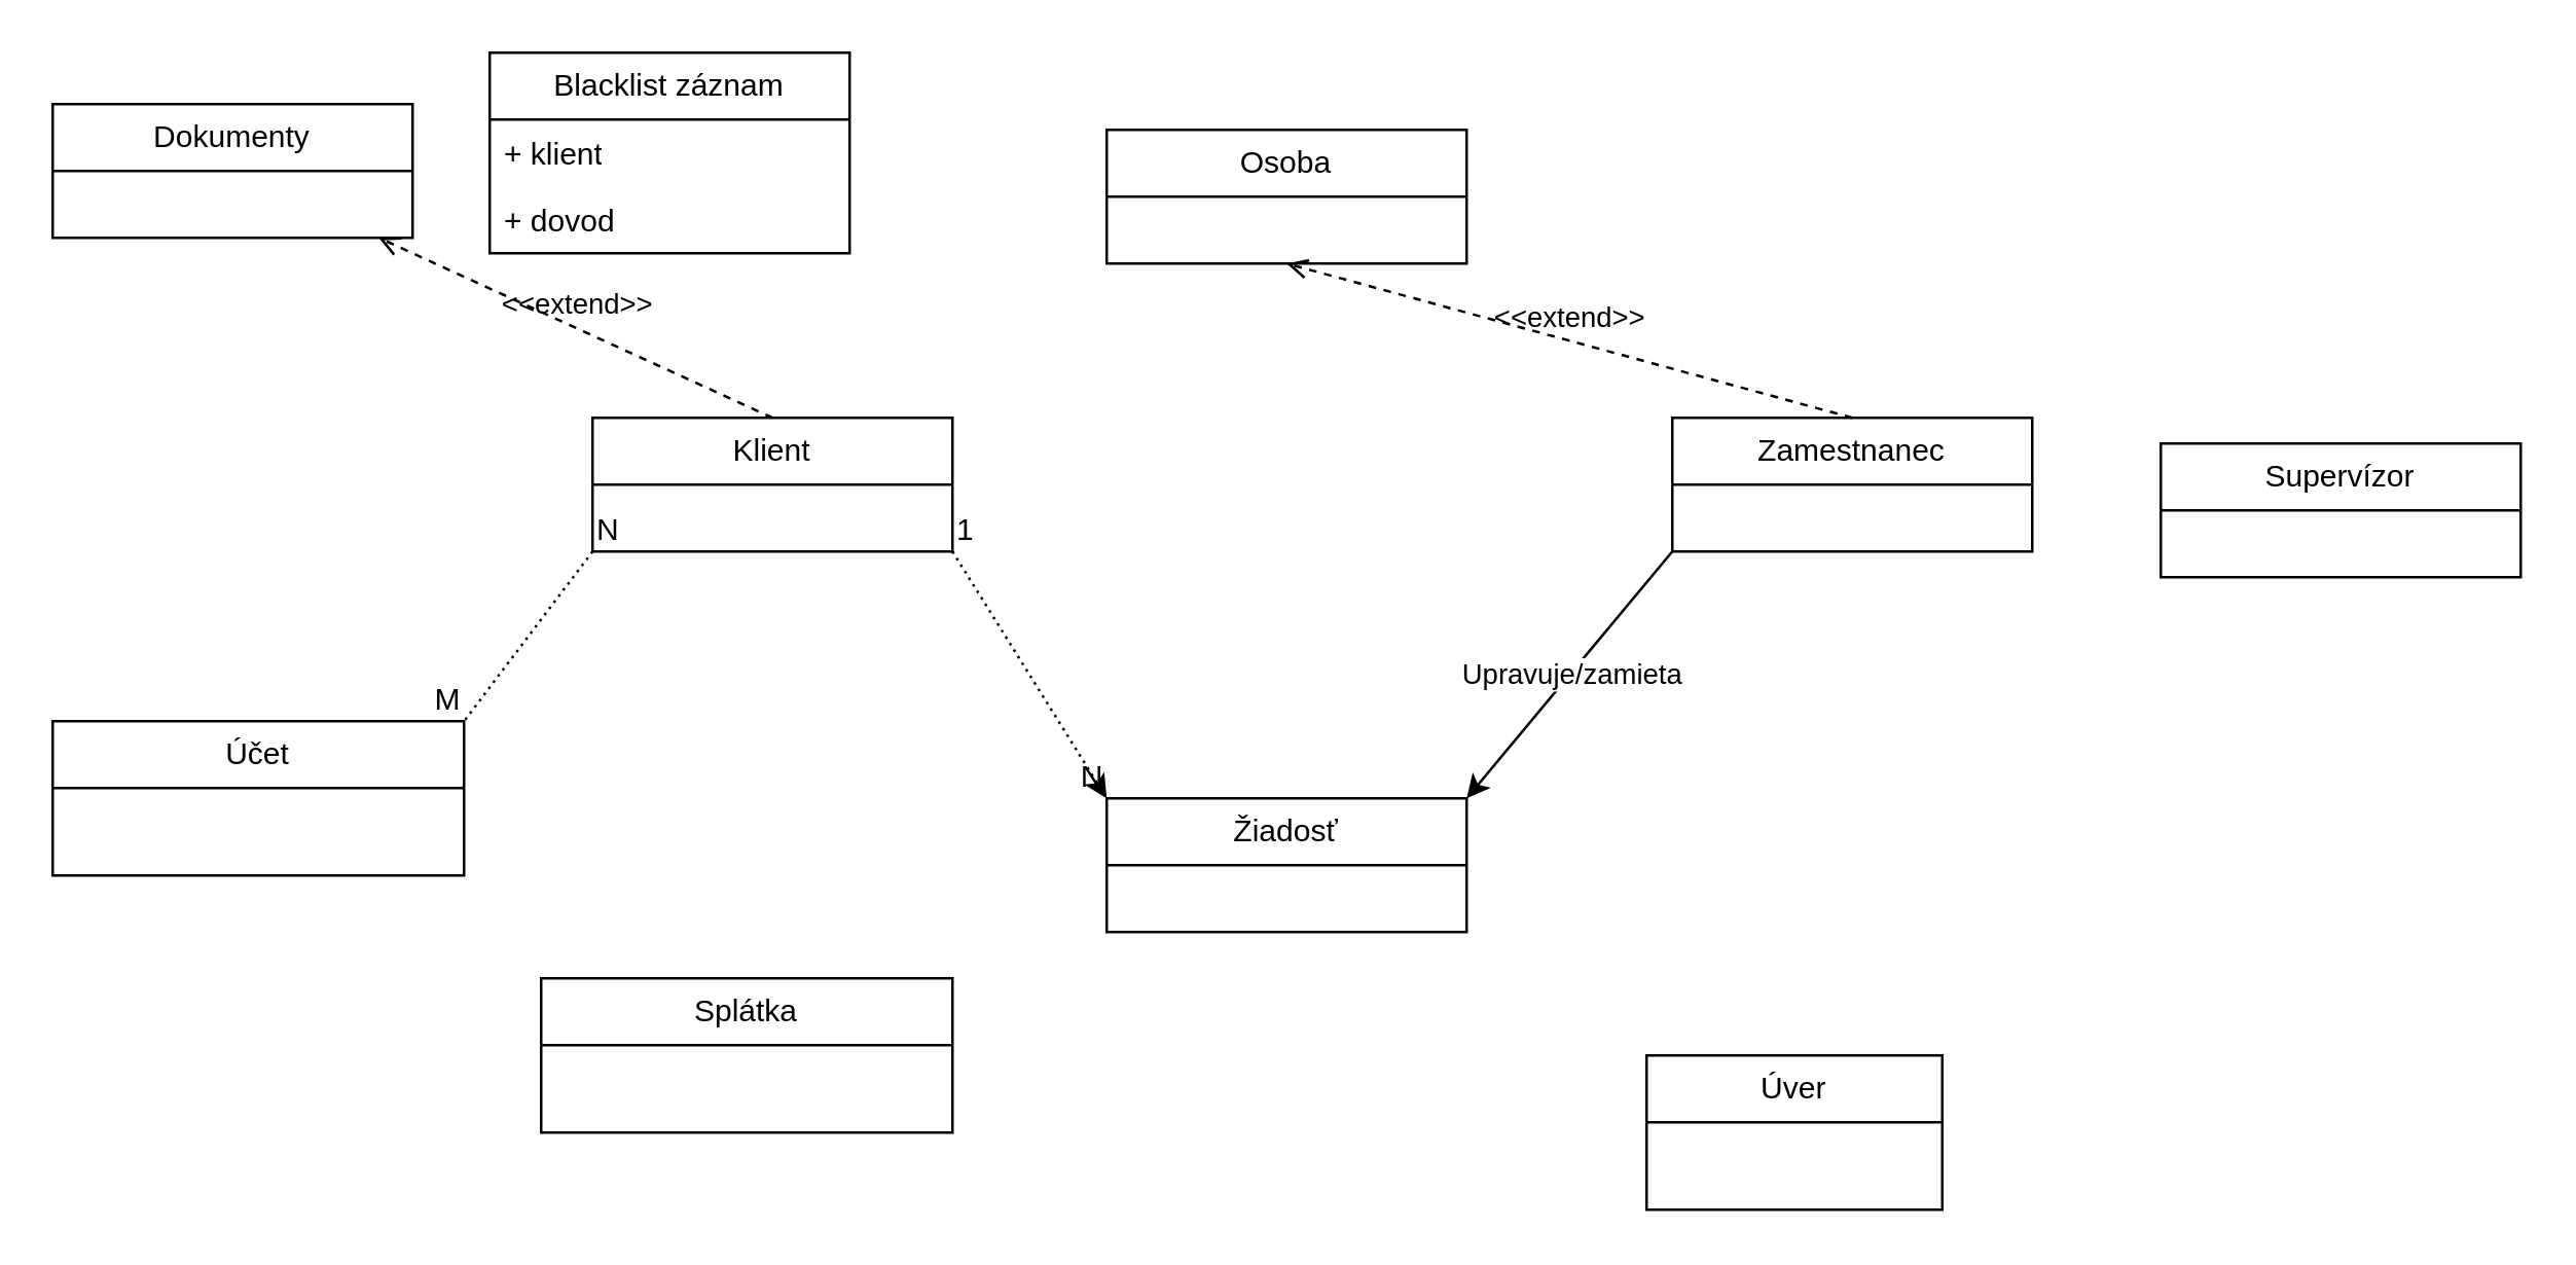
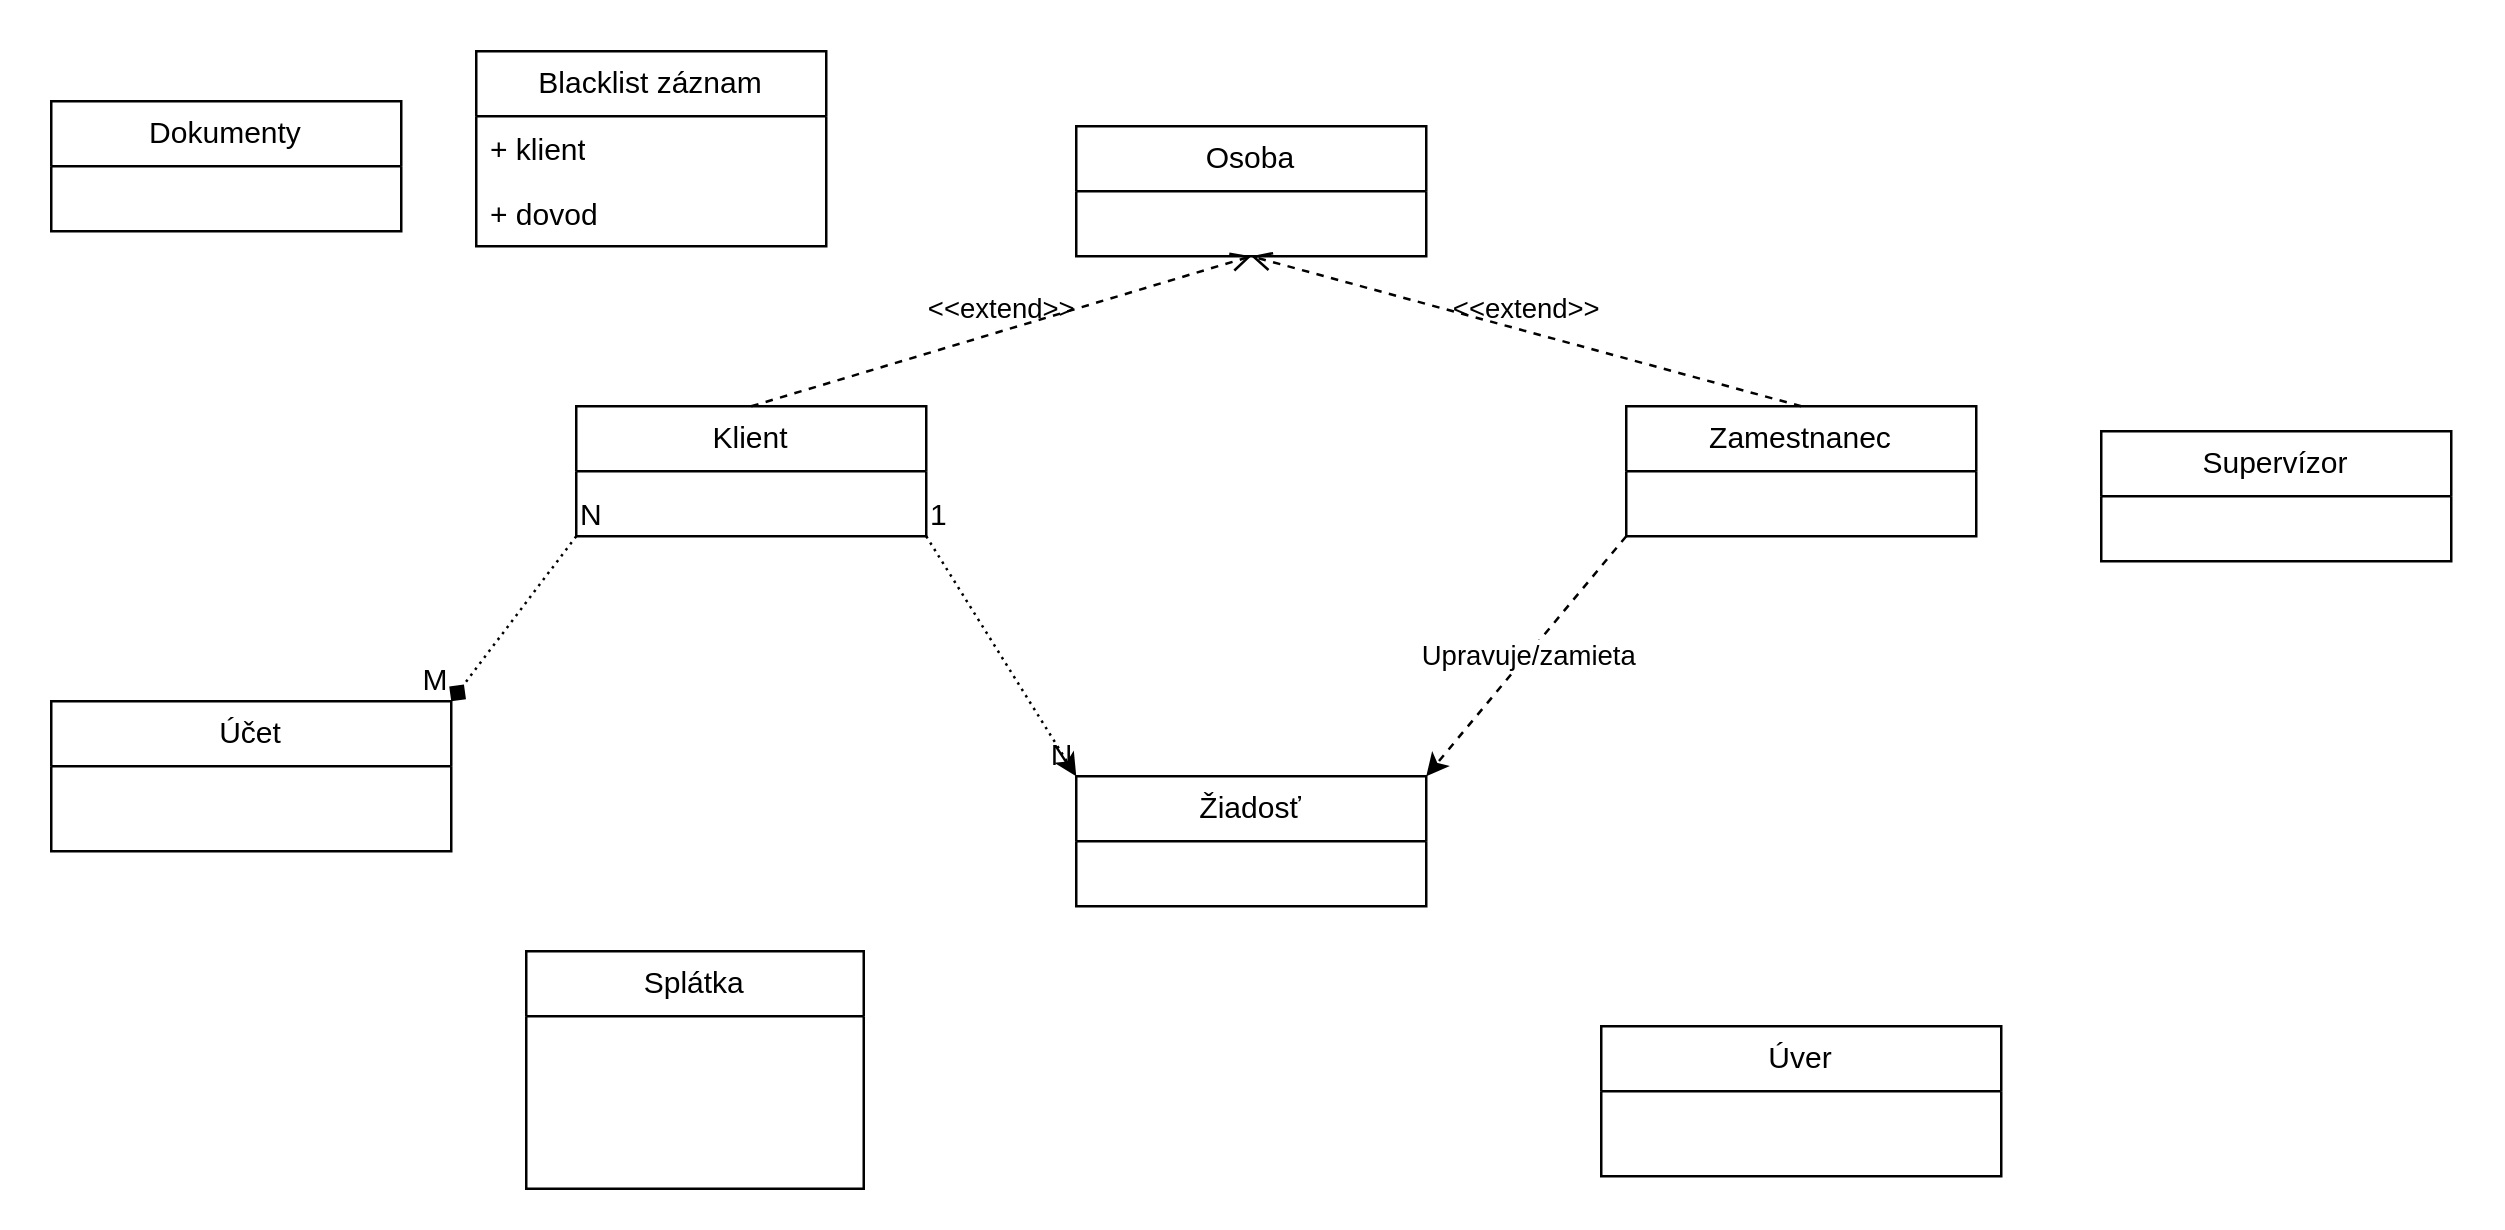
- <mxCell id="10" value="&amp;lt;&amp;lt;extend&amp;gt;&amp;gt;" style="html=1;verticalAlign=bottom;labelBackgroundColor=none;endArrow=open;endFill=0;dashed=1;rounded=0;exitX=0.5;exitY=0;exitDx=0;exitDy=0;" edge="1" parent="1" source="2" target="4"><mxGeometry width="160" relative="1" as="geometry"><mxPoint x="610" y="242" as="sourcePoint" /><mxPoint x="380" y="112" as="targetPoint" /></mxGeometry></mxCell>
+ <mxCell id="10" value="&amp;lt;&amp;lt;extend&amp;gt;&amp;gt;" style="html=1;verticalAlign=bottom;labelBackgroundColor=none;endArrow=open;endFill=0;dashed=1;rounded=0;exitX=0.5;exitY=0;exitDx=0;exitDy=0;entryX=0.5;entryY=1;entryDx=0;entryDy=0;" edge="1" parent="1" source="2" target="9"><mxGeometry width="160" relative="1" as="geometry"><mxPoint x="610" y="242" as="sourcePoint" /><mxPoint x="380" y="112" as="targetPoint" /></mxGeometry></mxCell>
- <mxCell id="15" value="" style="endArrow=classic;html=1;rounded=0;exitX=0;exitY=1;exitDx=0;exitDy=0;entryX=1;entryY=0;entryDx=0;entryDy=0;" edge="1" parent="1" source="8" target="3"><mxGeometry relative="1" as="geometry"><mxPoint x="520" y="400" as="sourcePoint" /><mxPoint x="620" y="400" as="targetPoint" /></mxGeometry></mxCell>
+ <mxCell id="15" value="" style="endArrow=classic;html=1;rounded=0;exitX=0;exitY=1;exitDx=0;exitDy=0;entryX=1;entryY=0;entryDx=0;entryDy=0;dashed=1;" edge="1" parent="1" source="8" target="3"><mxGeometry relative="1" as="geometry"><mxPoint x="520" y="400" as="sourcePoint" /><mxPoint x="620" y="400" as="targetPoint" /></mxGeometry></mxCell>
- <mxCell id="18" value="" style="endArrow=none;html=1;rounded=0;dashed=1;dashPattern=1 2;entryX=1;entryY=0;entryDx=0;entryDy=0;exitX=0;exitY=1;exitDx=0;exitDy=0;" edge="1" parent="1" source="2" target="17"><mxGeometry relative="1" as="geometry"><mxPoint x="300" y="234" as="sourcePoint" /><mxPoint x="360" y="330" as="targetPoint" /></mxGeometry></mxCell>
+ <mxCell id="18" value="" style="endArrow=diamond;html=1;rounded=0;dashed=1;dashPattern=1 2;entryX=1;entryY=0;entryDx=0;entryDy=0;exitX=0;exitY=1;exitDx=0;exitDy=0;" edge="1" parent="1" source="2" target="17"><mxGeometry relative="1" as="geometry"><mxPoint x="300" y="234" as="sourcePoint" /><mxPoint x="360" y="330" as="targetPoint" /></mxGeometry></mxCell>
- <mxCell id="21" value="Splátka" style="swimlane;fontStyle=0;childLayout=stackLayout;horizontal=1;startSize=26;fillColor=none;horizontalStack=0;resizeParent=1;resizeParentMax=0;resizeLast=0;collapsible=1;marginBottom=0;whiteSpace=wrap;html=1;" vertex="1" parent="1"><mxGeometry x="210" y="380" width="160" height="60" as="geometry" /></mxCell>
+ <mxCell id="21" value="Splátka" style="swimlane;fontStyle=0;childLayout=stackLayout;horizontal=1;startSize=26;fillColor=none;horizontalStack=0;resizeParent=1;resizeParentMax=0;resizeLast=0;collapsible=1;marginBottom=0;whiteSpace=wrap;html=1;" vertex="1" parent="1"><mxGeometry x="210" y="380" width="135" height="95" as="geometry" /></mxCell>
- <mxCell id="22" value="Úver" style="swimlane;fontStyle=0;childLayout=stackLayout;horizontal=1;startSize=26;fillColor=none;horizontalStack=0;resizeParent=1;resizeParentMax=0;resizeLast=0;collapsible=1;marginBottom=0;whiteSpace=wrap;html=1;" vertex="1" parent="1"><mxGeometry x="640" y="410" width="115" height="60" as="geometry" /></mxCell>
+ <mxCell id="22" value="Úver" style="swimlane;fontStyle=0;childLayout=stackLayout;horizontal=1;startSize=26;fillColor=none;horizontalStack=0;resizeParent=1;resizeParentMax=0;resizeLast=0;collapsible=1;marginBottom=0;whiteSpace=wrap;html=1;" vertex="1" parent="1"><mxGeometry x="640" y="410" width="160" height="60" as="geometry" /></mxCell>
